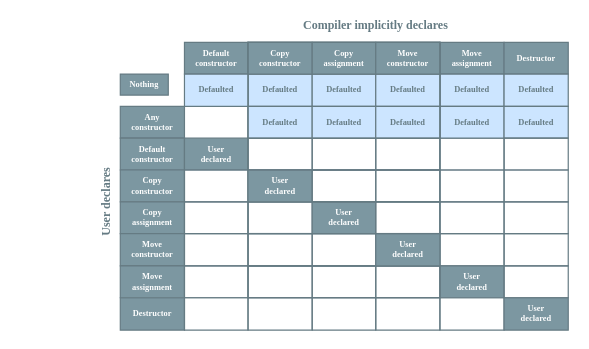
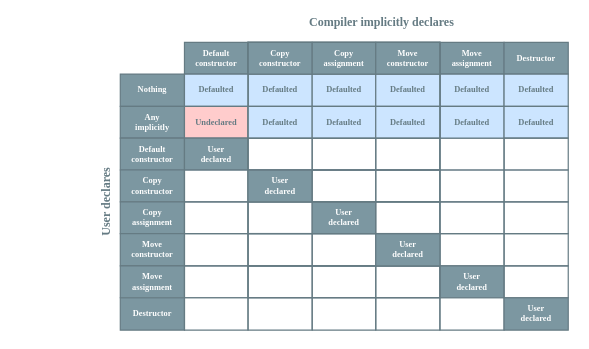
- <mxCell id="3" value="&lt;font style=&quot;font-size: 20px&quot; face=&quot;Ubuntu&quot; color=&quot;#657b83&quot;&gt;&lt;b&gt;Compiler implicitly declares&lt;/b&gt;&lt;/font&gt;" style="text;html=1;strokeColor=none;fillColor=none;align=center;verticalAlign=middle;whiteSpace=wrap;rounded=0;" parent="1" vertex="1"><mxGeometry x="471" y="30" width="310" height="20" as="geometry" /></mxCell>
+ <mxCell id="3" value="&lt;font style=&quot;font-size: 20px&quot; face=&quot;Ubuntu&quot; color=&quot;#657b83&quot;&gt;&lt;b&gt;Compiler implicitly declares&lt;/b&gt;&lt;/font&gt;" style="text;html=1;strokeColor=none;fillColor=none;align=center;verticalAlign=middle;whiteSpace=wrap;rounded=0;" parent="1" vertex="1"><mxGeometry x="481" y="25" width="310" height="20" as="geometry" /></mxCell>
- <mxCell id="22" value="Nothing" style="shape=partialRectangle;html=1;whiteSpace=wrap;connectable=0;fillColor=#7C97A1;strokeWidth=2;strokeColor=#657B83;fontColor=#FFFFFF;fontFamily=Ubuntu;fontSize=14;fontStyle=1" parent="1" vertex="1"><mxGeometry x="200" y="123" width="80" height="35" as="geometry" /></mxCell>
+ <mxCell id="22" value="Nothing" style="shape=partialRectangle;html=1;whiteSpace=wrap;connectable=0;fillColor=#7C97A1;strokeWidth=2;strokeColor=#657B83;fontColor=#FFFFFF;fontFamily=Ubuntu;fontSize=14;fontStyle=1" parent="1" vertex="1"><mxGeometry x="200" y="123" width="107" height="54" as="geometry" /></mxCell>
+ <mxCell id="26" value="Undeclared" style="shape=partialRectangle;html=1;whiteSpace=wrap;connectable=0;strokeWidth=2;strokeColor=#657B83;fontColor=#657B83;fontFamily=Ubuntu;fontSize=14;fontStyle=1;labelBackgroundColor=none;fillColor=#FFCCCC;" parent="1" vertex="1"><mxGeometry x="307" y="177" width="106" height="53" as="geometry" /></mxCell>
- <mxCell id="25" value="Any&lt;br&gt;constructor" style="shape=partialRectangle;html=1;whiteSpace=wrap;connectable=0;fillColor=#7C97A1;strokeWidth=2;strokeColor=#657B83;fontColor=#FFFFFF;fontFamily=Ubuntu;fontSize=14;fontStyle=1" parent="1" vertex="1"><mxGeometry x="200" y="177" width="107" height="53" as="geometry" /></mxCell>
+ <mxCell id="25" value="Any&lt;br&gt;implicitly" style="shape=partialRectangle;html=1;whiteSpace=wrap;connectable=0;fillColor=#7C97A1;strokeWidth=2;strokeColor=#657B83;fontColor=#FFFFFF;fontFamily=Ubuntu;fontSize=14;fontStyle=1" parent="1" vertex="1"><mxGeometry x="200" y="177" width="107" height="53" as="geometry" /></mxCell>
